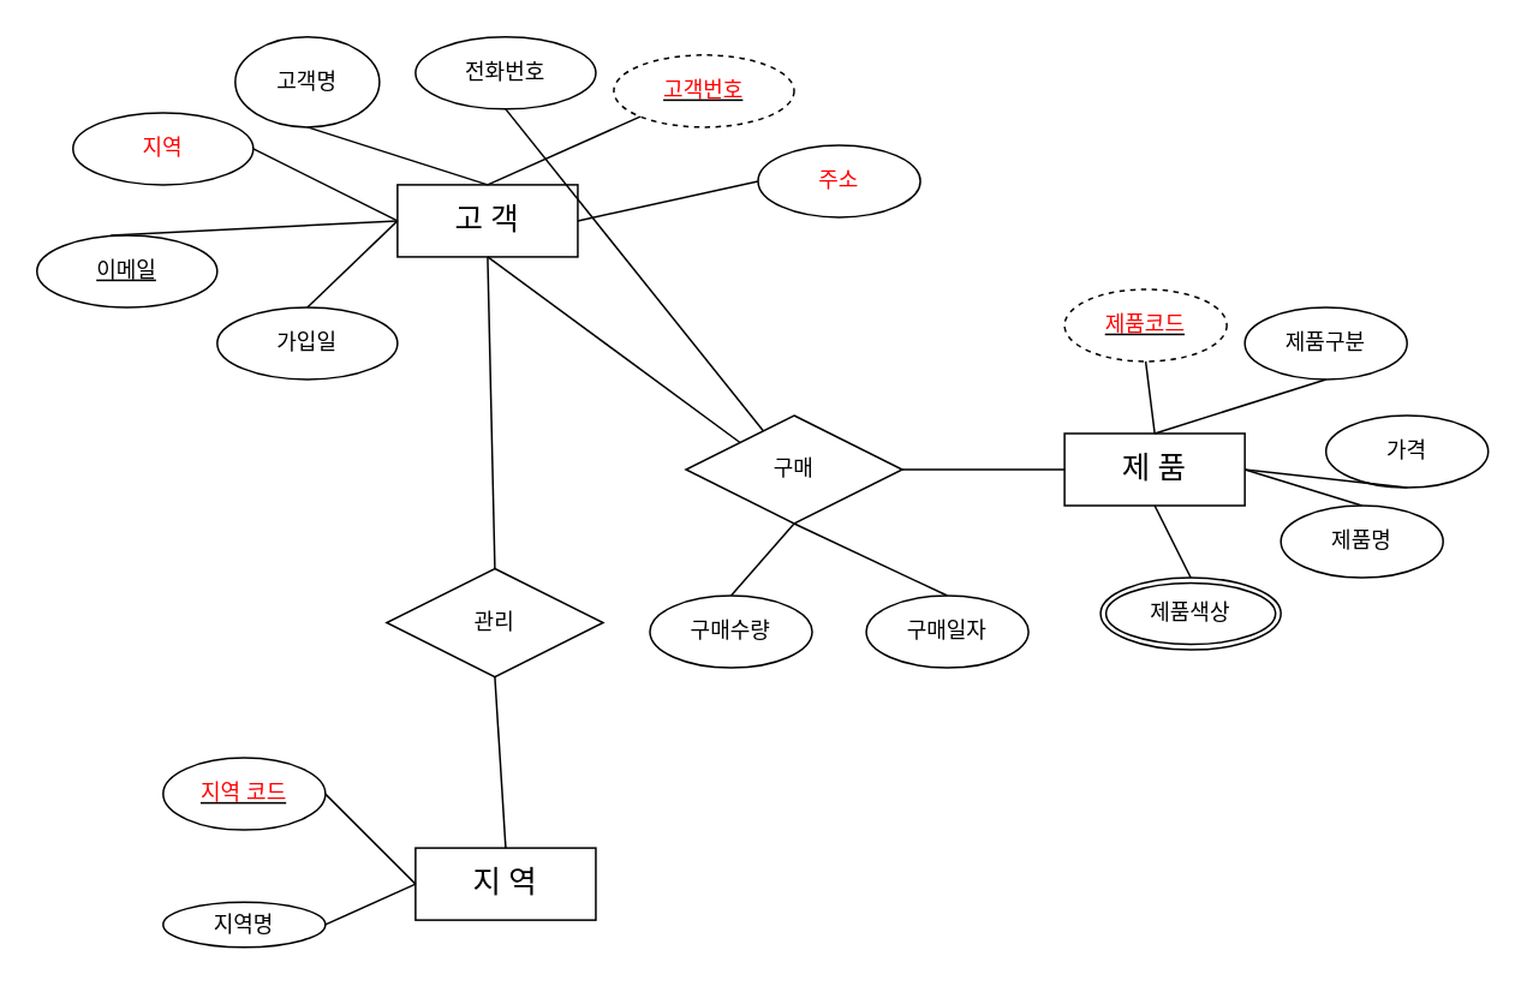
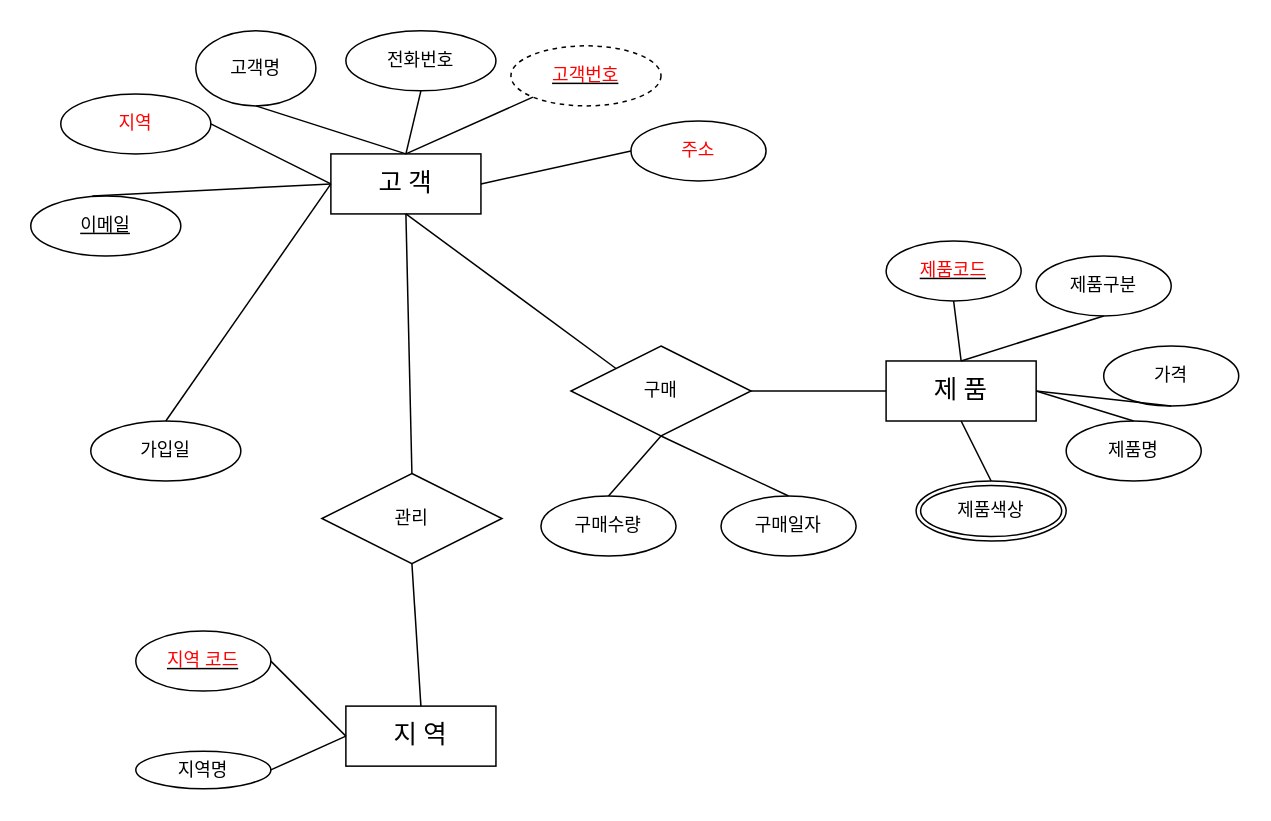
- <mxCell id="8" value="" style="endArrow=none;html=1;rounded=0;exitX=0.5;exitY=1;exitDx=0;exitDy=0;" parent="1" source="5" target="36" edge="1"><mxGeometry relative="1" as="geometry"><mxPoint x="190" y="120" as="sourcePoint" /><mxPoint x="350" y="120" as="targetPoint" /></mxGeometry></mxCell>
+ <mxCell id="8" value="" style="endArrow=none;html=1;rounded=0;exitX=0.5;exitY=1;exitDx=0;exitDy=0;entryX=0.5;entryY=0;entryDx=0;entryDy=0;" parent="1" source="5" target="2" edge="1"><mxGeometry relative="1" as="geometry"><mxPoint x="190" y="120" as="sourcePoint" /><mxPoint x="350" y="120" as="targetPoint" /></mxGeometry></mxCell>
- <mxCell id="23" value="&lt;u&gt;&lt;font color=&quot;#ff0000&quot;&gt;제품코드&lt;/font&gt;&lt;/u&gt;" style="ellipse;whiteSpace=wrap;html=1;align=center;dashed=1;" vertex="1" parent="1"><mxGeometry x="590" y="160" width="90" height="40" as="geometry" /></mxCell>
+ <mxCell id="23" value="&lt;u&gt;&lt;font color=&quot;#ff0000&quot;&gt;제품코드&lt;/font&gt;&lt;/u&gt;" style="ellipse;whiteSpace=wrap;html=1;align=center;" vertex="1" parent="1"><mxGeometry x="590" y="160" width="90" height="40" as="geometry" /></mxCell>
- <mxCell id="7" value="가입일" style="ellipse;whiteSpace=wrap;html=1;align=center;" parent="1" vertex="1"><mxGeometry x="120" y="170" width="100" height="40" as="geometry" /></mxCell>
+ <mxCell id="7" value="가입일" style="ellipse;whiteSpace=wrap;html=1;align=center;" parent="1" vertex="1"><mxGeometry x="60" y="280" width="100" height="40" as="geometry" /></mxCell>
